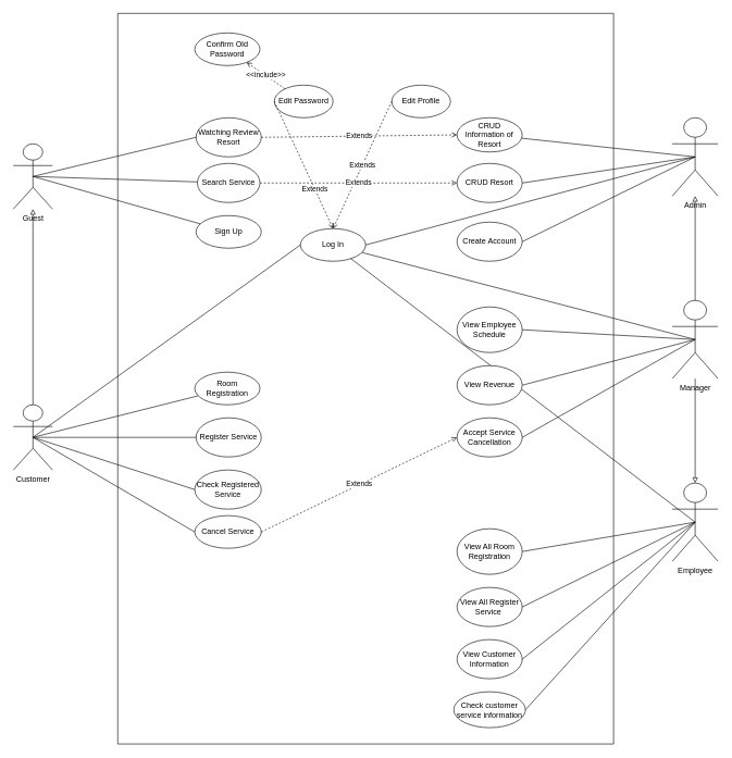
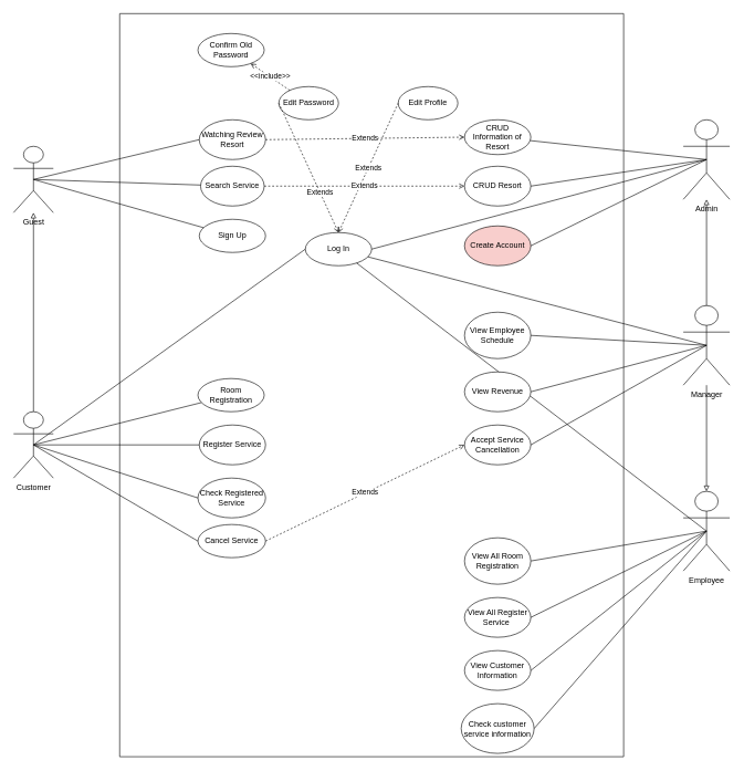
- <mxCell id="41" value="Create Account" style="ellipse;whiteSpace=wrap;html=1;" parent="1" vertex="1"><mxGeometry x="700" y="340" width="100" height="60" as="geometry" /></mxCell>
+ <mxCell id="41" value="Create Account" style="ellipse;whiteSpace=wrap;html=1;fillColor=#f8cecc;" parent="1" vertex="1"><mxGeometry x="700" y="340" width="100" height="60" as="geometry" /></mxCell>
- <mxCell id="49" value="Check customer service information" style="ellipse;whiteSpace=wrap;html=1;" parent="1" vertex="1"><mxGeometry x="695" y="1060" width="110" height="55" as="geometry" /></mxCell>
+ <mxCell id="49" value="Check customer service information" style="ellipse;whiteSpace=wrap;html=1;" parent="1" vertex="1"><mxGeometry x="695" y="1060" width="110" height="75" as="geometry" /></mxCell>
